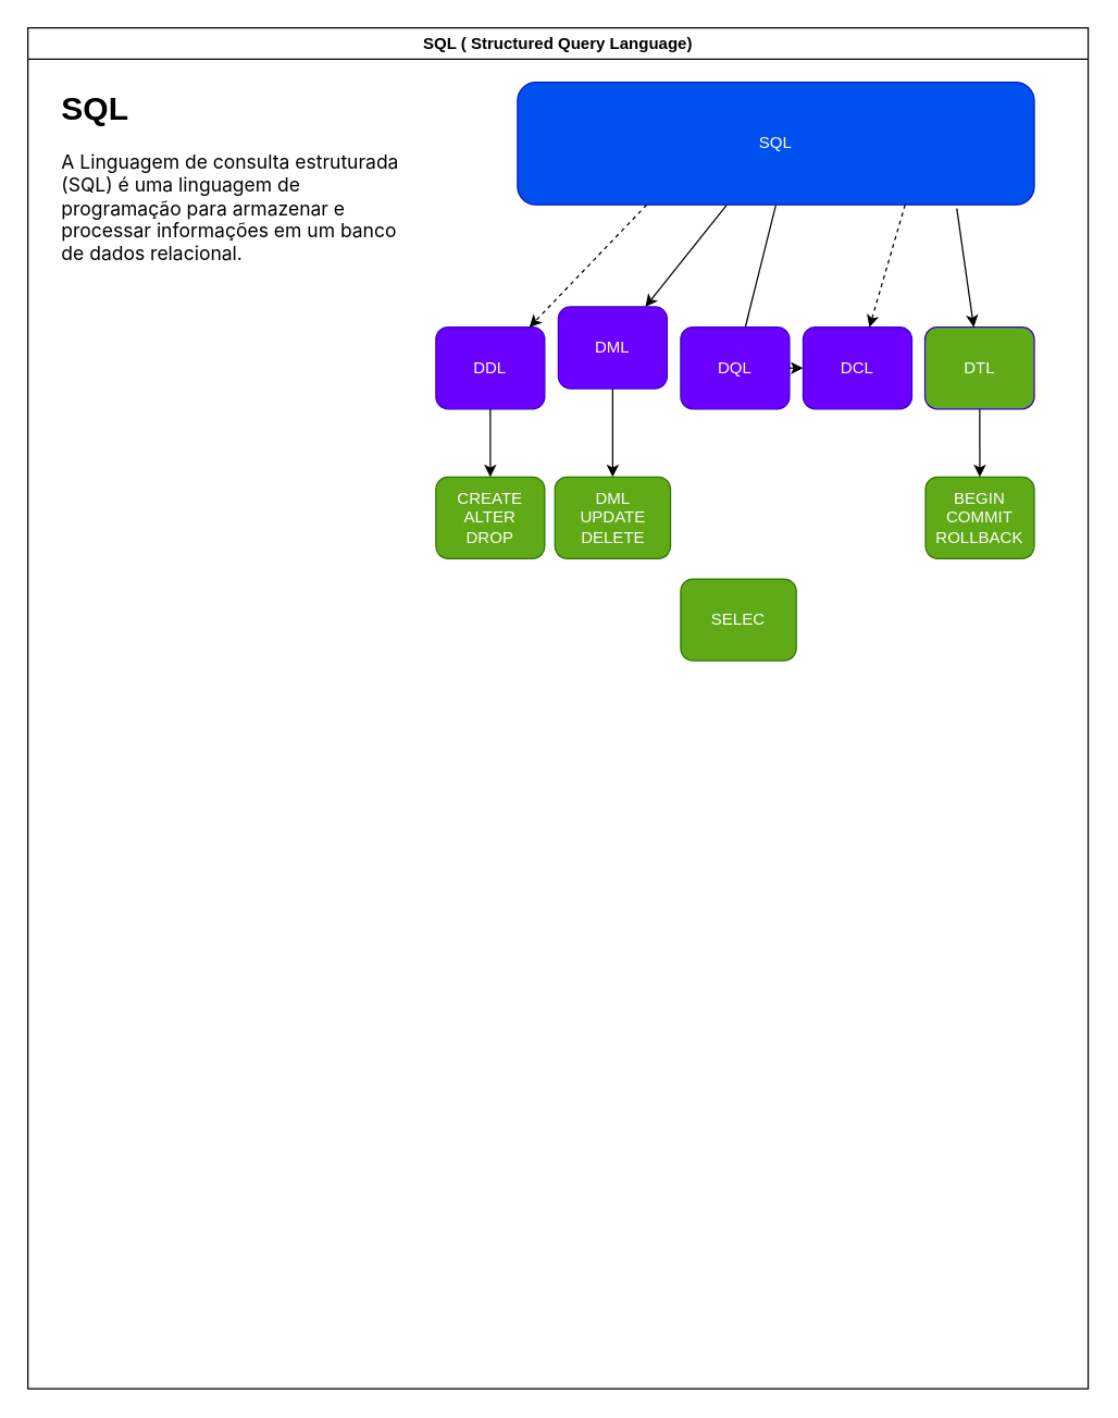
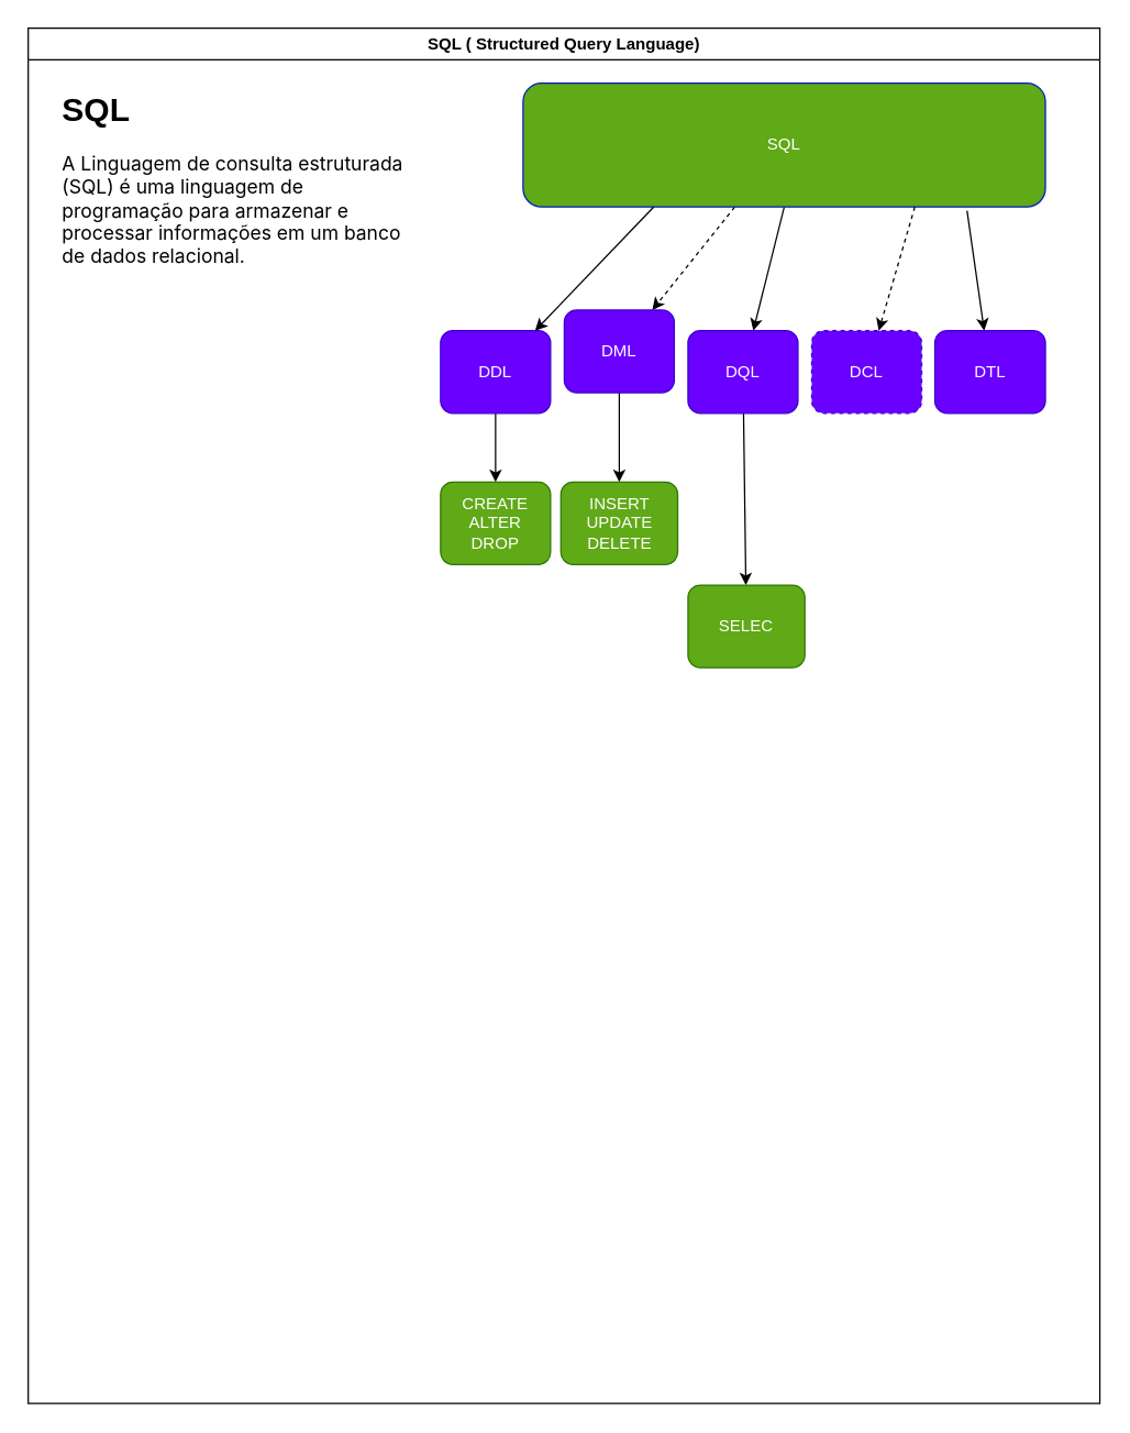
- <mxCell id="6" value="SQL" style="rounded=1;whiteSpace=wrap;html=1;fillColor=#0050ef;fontColor=#ffffff;strokeColor=#001DBC;" vertex="1" parent="2"><mxGeometry x="360" y="40" width="380" height="90" as="geometry" /></mxCell>
+ <mxCell id="6" value="SQL" style="rounded=1;whiteSpace=wrap;html=1;fillColor=#60a917;fontColor=#ffffff;strokeColor=#001DBC;" vertex="1" parent="2"><mxGeometry x="360" y="40" width="380" height="90" as="geometry" /></mxCell>
- <mxCell id="4" value="" style="edgeStyle=none;html=1;" edge="1" parent="2" source="6" target="8"><mxGeometry relative="1" as="geometry" /></mxCell>
+ <mxCell id="4" value="" style="edgeStyle=none;html=1;dashed=1;" edge="1" parent="2" source="6" target="8"><mxGeometry relative="1" as="geometry" /></mxCell>
- <mxCell id="13" style="edgeStyle=none;html=1;exitX=0.25;exitY=1;exitDx=0;exitDy=0;dashed=1;" edge="1" parent="2" source="6" target="12"><mxGeometry relative="1" as="geometry"><mxPoint x="420" y="190" as="targetPoint" /></mxGeometry></mxCell>
+ <mxCell id="13" style="edgeStyle=none;html=1;exitX=0.25;exitY=1;exitDx=0;exitDy=0;" edge="1" parent="2" source="6" target="12"><mxGeometry relative="1" as="geometry"><mxPoint x="420" y="190" as="targetPoint" /></mxGeometry></mxCell>
- <mxCell id="5" style="edgeStyle=none;html=1;exitX=0.5;exitY=1;exitDx=0;exitDy=0;endArrow=none;" edge="1" parent="2" source="6" target="10"><mxGeometry relative="1" as="geometry" /></mxCell>
+ <mxCell id="5" style="edgeStyle=none;html=1;exitX=0.5;exitY=1;exitDx=0;exitDy=0;" edge="1" parent="2" source="6" target="10"><mxGeometry relative="1" as="geometry" /></mxCell>
- <mxCell id="9" value="" style="edgeStyle=none;html=1;" edge="1" parent="2" source="10" target="14"><mxGeometry relative="1" as="geometry" /></mxCell>
+ <mxCell id="9" value="" style="edgeStyle=none;html=1;" edge="1" parent="2" source="10" target="19"><mxGeometry relative="1" as="geometry" /></mxCell>
- <mxCell id="14" value="DCL" style="rounded=1;whiteSpace=wrap;html=1;fillColor=#6a00ff;fontColor=#ffffff;strokeColor=#3700CC;" vertex="1" parent="2"><mxGeometry x="570" y="220" width="80" height="60" as="geometry" /></mxCell>
+ <mxCell id="14" value="DCL" style="rounded=1;whiteSpace=wrap;html=1;fillColor=#6a00ff;fontColor=#ffffff;strokeColor=#3700CC;dashed=1;" vertex="1" parent="2"><mxGeometry x="570" y="220" width="80" height="60" as="geometry" /></mxCell>
- <mxCell id="17" value="DTL" style="rounded=1;whiteSpace=wrap;html=1;fillColor=#60a917;fontColor=#ffffff;strokeColor=#3700CC;" vertex="1" parent="2"><mxGeometry x="659.61" y="220" width="80.39" height="60" as="geometry" /></mxCell>
+ <mxCell id="17" value="DTL" style="rounded=1;whiteSpace=wrap;html=1;fillColor=#6a00ff;fontColor=#ffffff;strokeColor=#3700CC;" vertex="1" parent="2"><mxGeometry x="659.61" y="220" width="80.39" height="60" as="geometry" /></mxCell>
- <mxCell id="16" value="" style="edgeStyle=none;html=1;" edge="1" parent="2" source="17" target="22"><mxGeometry relative="1" as="geometry" /></mxCell>
- <mxCell id="20" value="DML&lt;br&gt;UPDATE&lt;br&gt;DELETE" style="rounded=1;whiteSpace=wrap;html=1;fillColor=#60a917;fontColor=#ffffff;strokeColor=#2D7600;" vertex="1" parent="2"><mxGeometry x="387.5" y="330" width="85" height="60" as="geometry" /></mxCell>
+ <mxCell id="20" value="INSERT&lt;br&gt;UPDATE&lt;br&gt;DELETE" style="rounded=1;whiteSpace=wrap;html=1;fillColor=#60a917;fontColor=#ffffff;strokeColor=#2D7600;" vertex="1" parent="2"><mxGeometry x="387.5" y="330" width="85" height="60" as="geometry" /></mxCell>
- <mxCell id="22" value="BEGIN&lt;br&gt;COMMIT&lt;br&gt;ROLLBACK" style="rounded=1;whiteSpace=wrap;html=1;fillColor=#60a917;fontColor=#ffffff;strokeColor=#2D7600;" vertex="1" parent="2"><mxGeometry x="660" y="330" width="80" height="60" as="geometry" /></mxCell>
